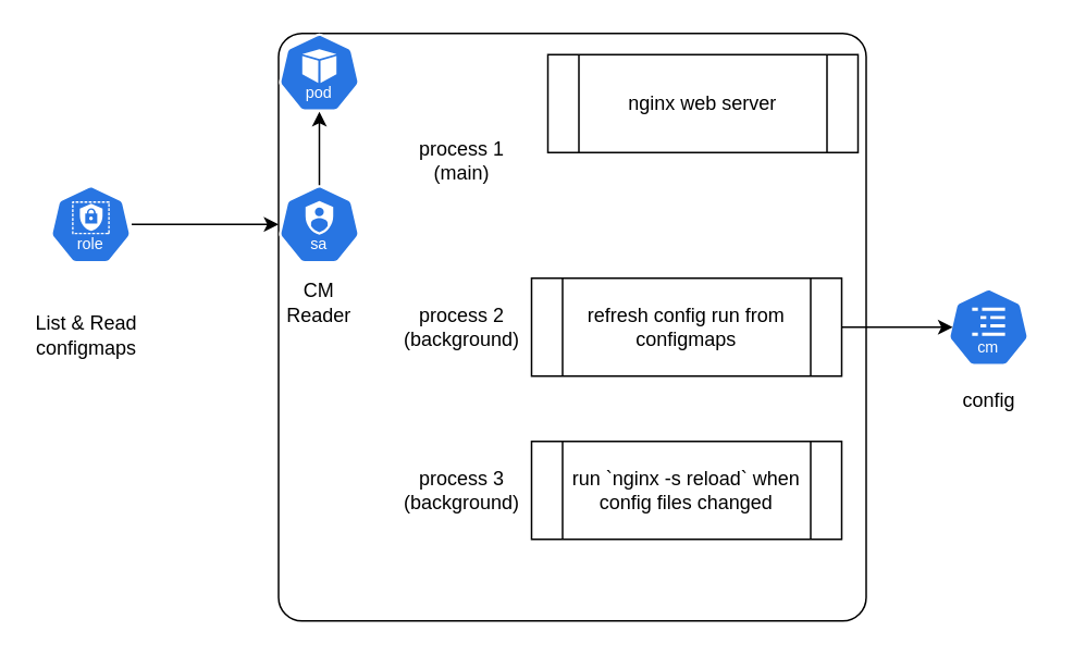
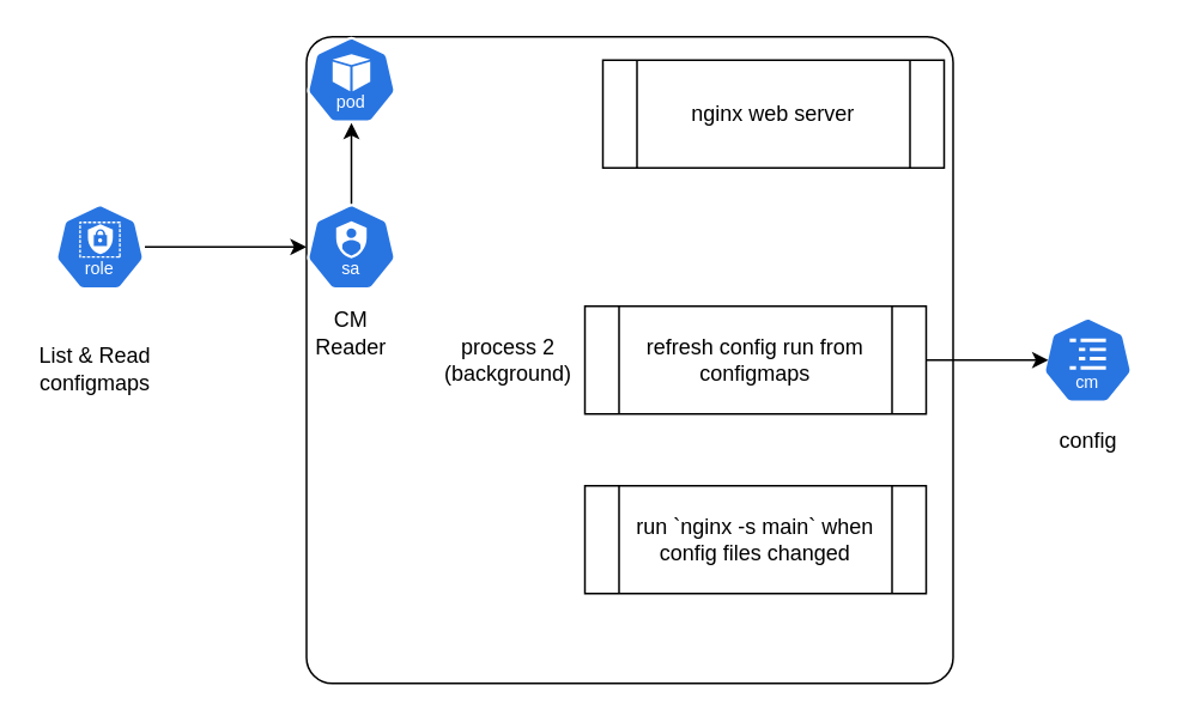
- <mxCell id="11" value="process 1 (main)" style="text;html=1;align=center;verticalAlign=middle;whiteSpace=wrap;rounded=0;" vertex="1" parent="1"><mxGeometry x="240" y="83" width="85" height="30" as="geometry" /></mxCell>
- <mxCell id="13" value="process 3 (background)" style="text;html=1;align=center;verticalAlign=middle;whiteSpace=wrap;rounded=0;" vertex="1" parent="1"><mxGeometry x="240" y="285" width="85" height="30" as="geometry" /></mxCell>
- <mxCell id="10" value="run `nginx -s reload` when config files changed" style="shape=process;whiteSpace=wrap;html=1;backgroundOutline=1;" vertex="1" parent="1"><mxGeometry x="325" y="270" width="190" height="60" as="geometry" /></mxCell>
+ <mxCell id="10" value="run `nginx -s main` when config files changed" style="shape=process;whiteSpace=wrap;html=1;backgroundOutline=1;" vertex="1" parent="1"><mxGeometry x="325" y="270" width="190" height="60" as="geometry" /></mxCell>
